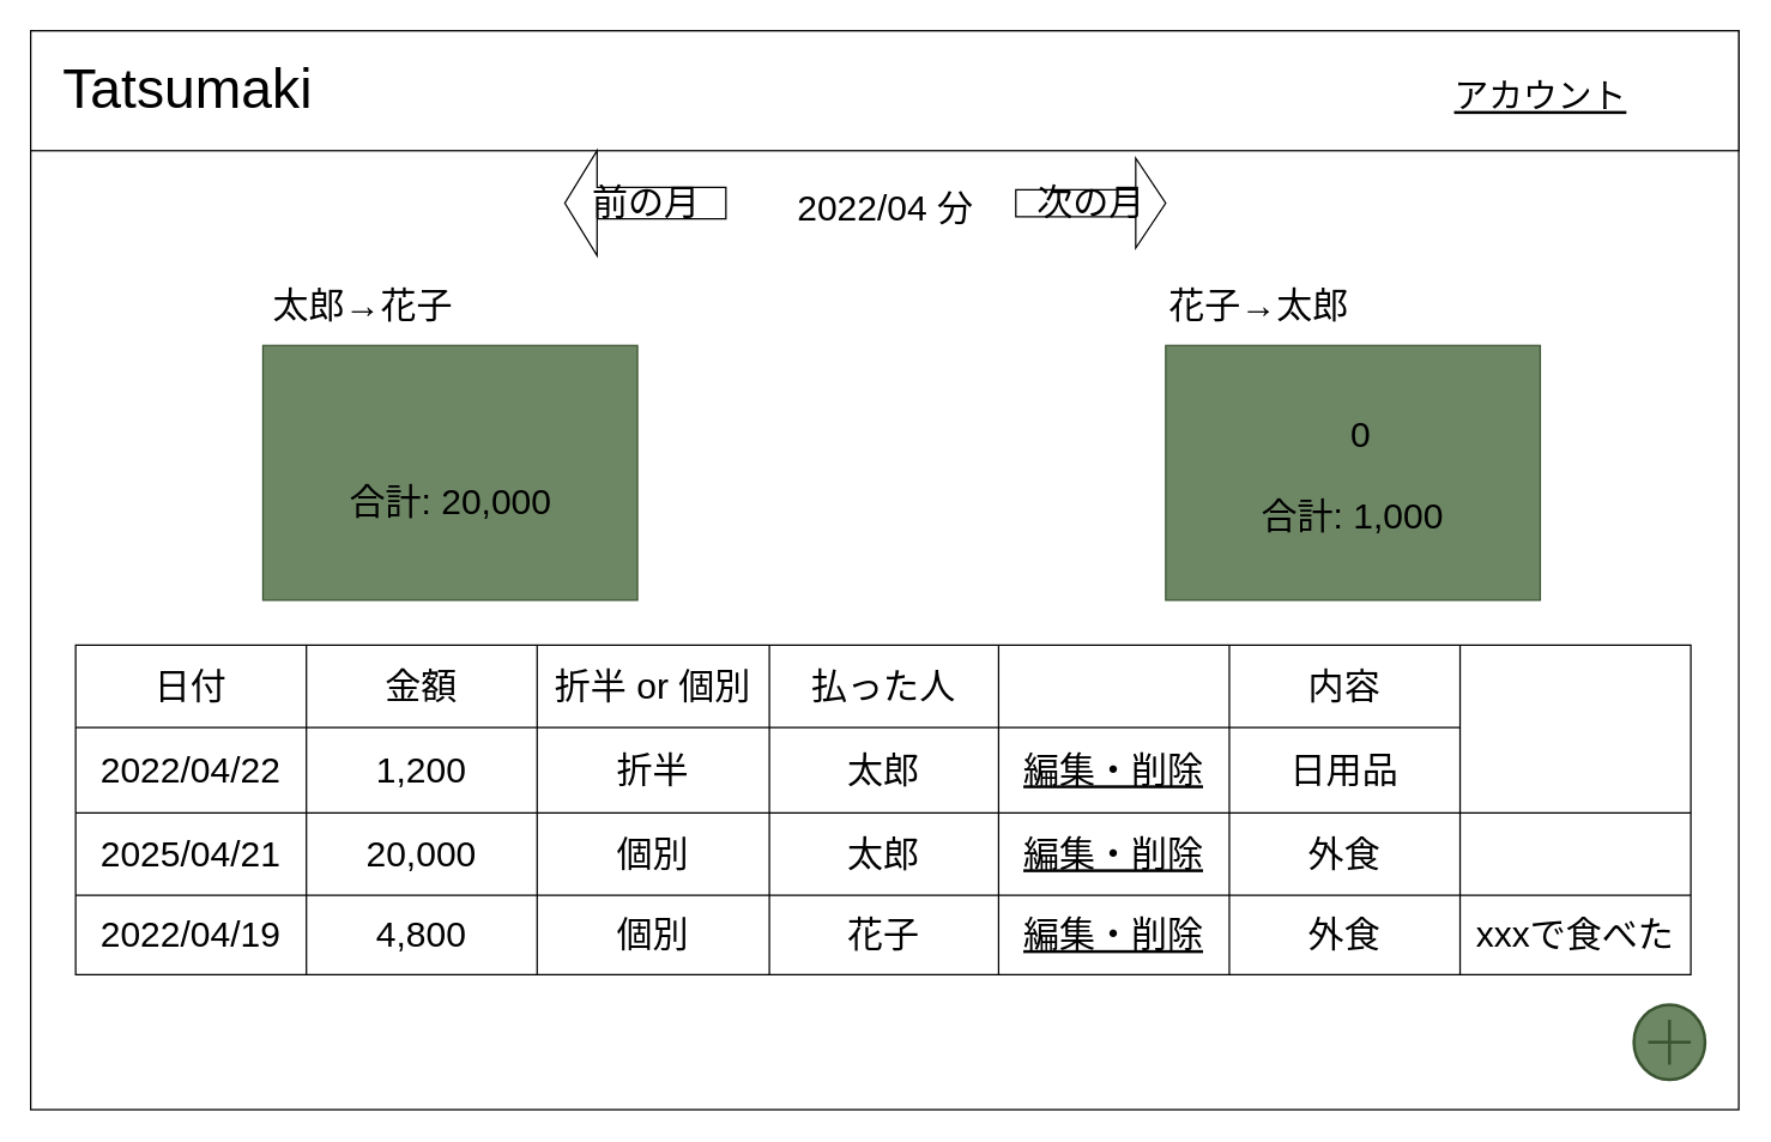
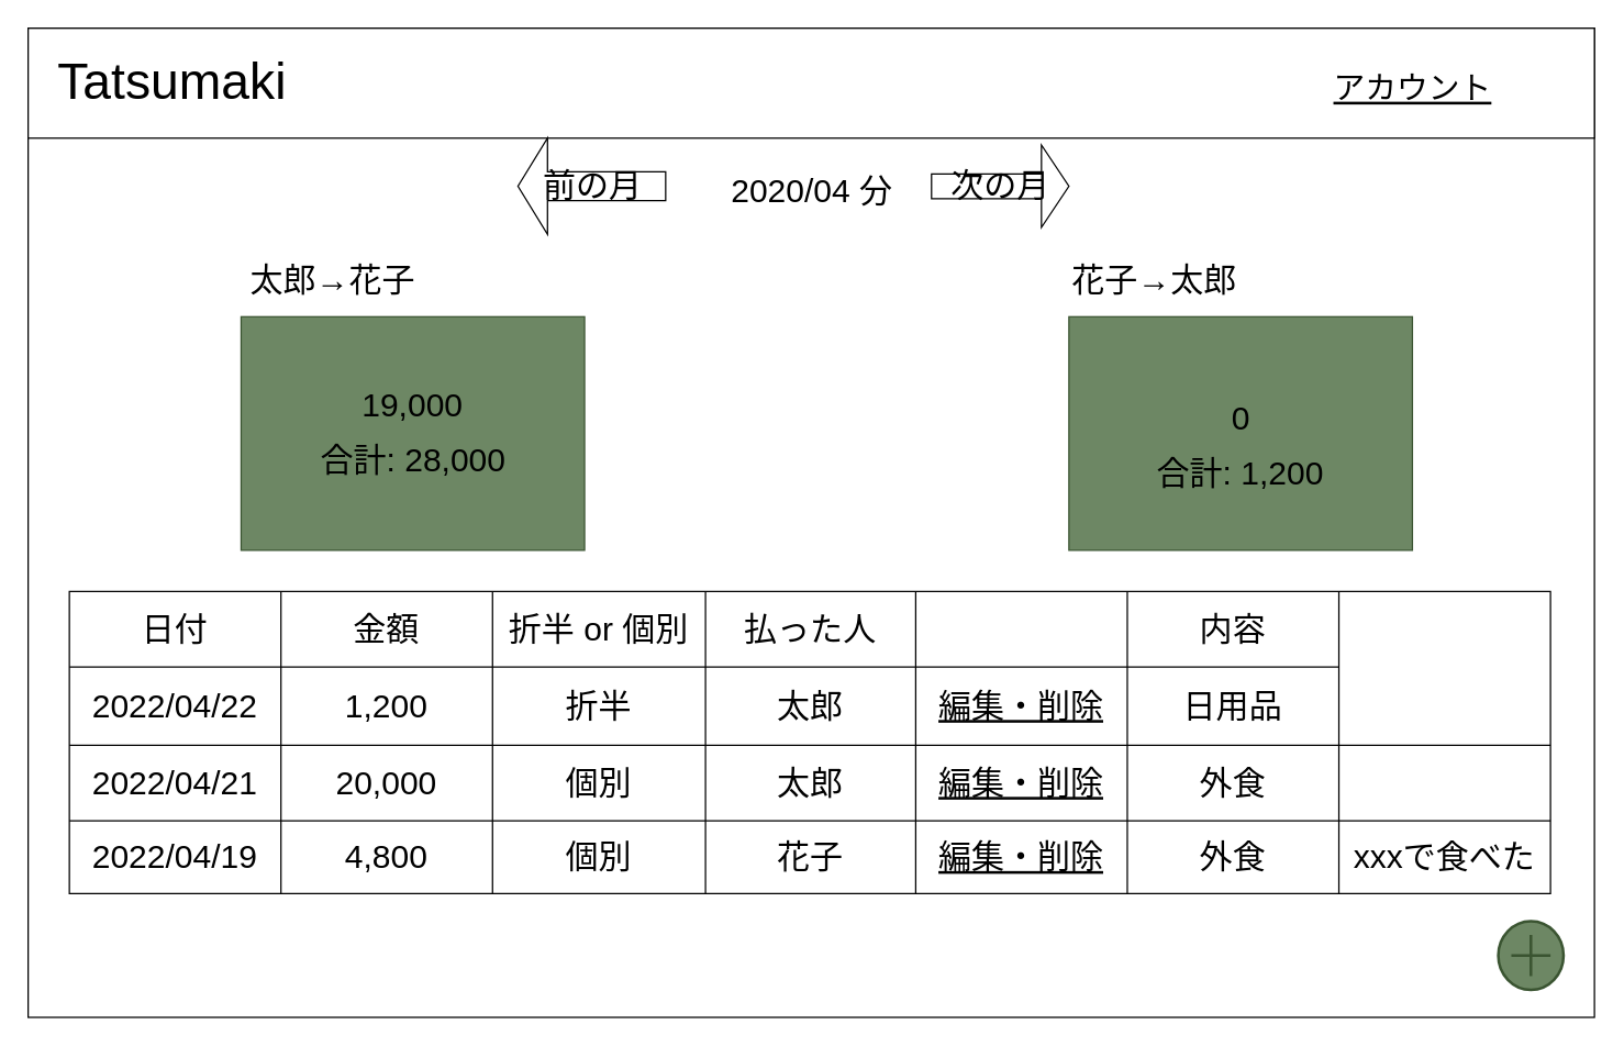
- <mxCell id="41" value="&lt;span style=&quot;font-size: 24px&quot;&gt;2022/04 分&lt;/span&gt;" style="text;html=1;strokeColor=none;fillColor=none;align=left;verticalAlign=middle;whiteSpace=wrap;rounded=0;fontSize=37;" parent="1" vertex="1"><mxGeometry x="530" y="115" width="190" height="40" as="geometry" /></mxCell>
+ <mxCell id="41" value="&lt;span style=&quot;font-size: 24px&quot;&gt;2020/04 分&lt;/span&gt;" style="text;html=1;strokeColor=none;fillColor=none;align=left;verticalAlign=middle;whiteSpace=wrap;rounded=0;fontSize=37;" parent="1" vertex="1"><mxGeometry x="530" y="115" width="190" height="40" as="geometry" /></mxCell>
- <mxCell id="48" value="0" style="text;html=1;strokeColor=none;fillColor=none;align=center;verticalAlign=middle;whiteSpace=wrap;rounded=0;fontSize=24;" parent="46" vertex="1"><mxGeometry x="100" y="45" width="60" height="30" as="geometry" /></mxCell>
+ <mxCell id="48" value="0" style="text;html=1;strokeColor=none;fillColor=none;align=center;verticalAlign=middle;whiteSpace=wrap;rounded=0;fontSize=24;" parent="46" vertex="1"><mxGeometry x="95" y="60" width="60" height="30" as="geometry" /></mxCell>
+ <mxCell id="44" value="19,000" style="text;html=1;strokeColor=none;fillColor=none;align=center;verticalAlign=middle;whiteSpace=wrap;rounded=0;fontSize=24;" parent="42" vertex="1"><mxGeometry x="95" y="50" width="60" height="30" as="geometry" /></mxCell>
- <mxCell id="45" value="合計: 20,000" style="text;html=1;strokeColor=none;fillColor=none;align=center;verticalAlign=middle;whiteSpace=wrap;rounded=0;fontSize=24;" parent="42" vertex="1"><mxGeometry x="22.5" y="90" width="205" height="30" as="geometry" /></mxCell>
+ <mxCell id="45" value="合計: 28,000" style="text;html=1;strokeColor=none;fillColor=none;align=center;verticalAlign=middle;whiteSpace=wrap;rounded=0;fontSize=24;" parent="42" vertex="1"><mxGeometry x="22.5" y="90" width="205" height="30" as="geometry" /></mxCell>
- <mxCell id="49" value="合計: 1,000" style="text;html=1;strokeColor=none;fillColor=none;align=center;verticalAlign=middle;whiteSpace=wrap;rounded=0;fontSize=24;" parent="46" vertex="1"><mxGeometry x="22.5" y="100" width="205" height="30" as="geometry" /></mxCell>
+ <mxCell id="49" value="合計: 1,200" style="text;html=1;strokeColor=none;fillColor=none;align=center;verticalAlign=middle;whiteSpace=wrap;rounded=0;fontSize=24;" parent="46" vertex="1"><mxGeometry x="22.5" y="100" width="205" height="30" as="geometry" /></mxCell>
- <mxCell id="25" value="2025/04/21" style="shape=partialRectangle;html=1;whiteSpace=wrap;connectable=0;fillColor=none;top=0;left=0;bottom=0;right=0;overflow=hidden;pointerEvents=1;fontSize=24;" parent="24" vertex="1"><mxGeometry width="154" height="55" as="geometry"><mxRectangle width="154" height="55" as="alternateBounds" /></mxGeometry></mxCell>
+ <mxCell id="25" value="2022/04/21" style="shape=partialRectangle;html=1;whiteSpace=wrap;connectable=0;fillColor=none;top=0;left=0;bottom=0;right=0;overflow=hidden;pointerEvents=1;fontSize=24;" parent="24" vertex="1"><mxGeometry width="154" height="55" as="geometry"><mxRectangle width="154" height="55" as="alternateBounds" /></mxGeometry></mxCell>
